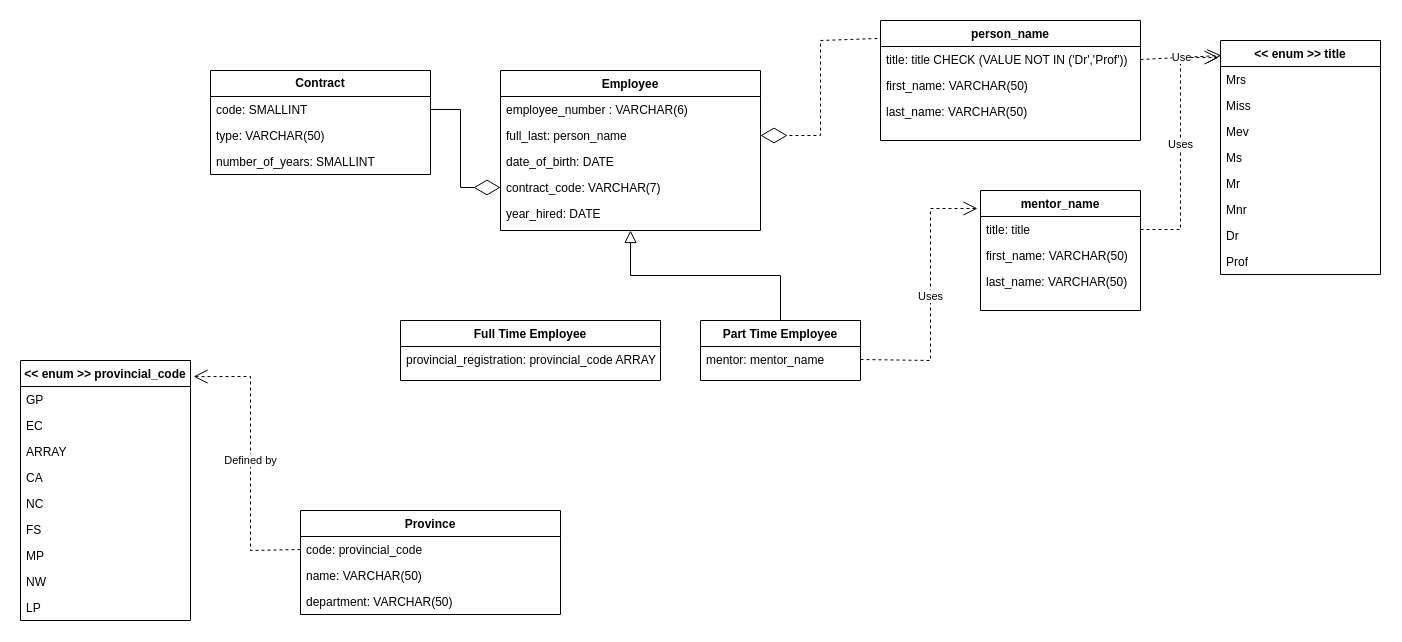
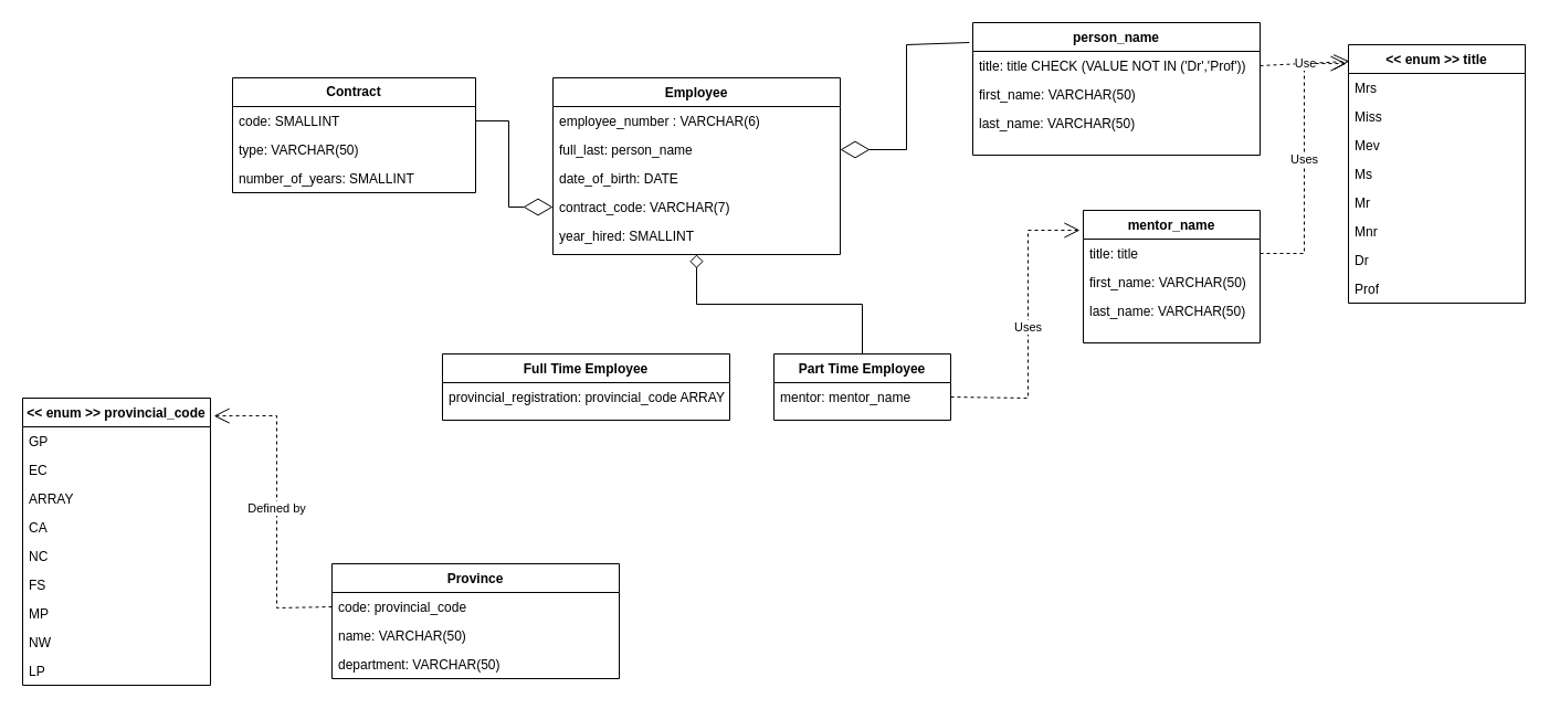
- <mxCell id="44" value="" style="endArrow=diamondThin;endFill=0;endSize=24;html=1;rounded=0;entryX=1;entryY=0.5;entryDx=0;entryDy=0;exitX=-0.012;exitY=0.15;exitDx=0;exitDy=0;exitPerimeter=0;dashed=1;" edge="1" parent="1" source="17" target="4"><mxGeometry width="160" relative="1" as="geometry"><mxPoint x="810" y="220" as="sourcePoint" /><mxPoint x="970" y="220" as="targetPoint" /><Array as="points"><mxPoint x="820" y="40" /><mxPoint x="820" y="135" /></Array></mxGeometry></mxCell>
+ <mxCell id="44" value="" style="endArrow=diamondThin;endFill=0;endSize=24;html=1;rounded=0;entryX=1;entryY=0.5;entryDx=0;entryDy=0;exitX=-0.012;exitY=0.15;exitDx=0;exitDy=0;exitPerimeter=0;" edge="1" parent="1" source="17" target="4"><mxGeometry width="160" relative="1" as="geometry"><mxPoint x="810" y="220" as="sourcePoint" /><mxPoint x="970" y="220" as="targetPoint" /><Array as="points"><mxPoint x="820" y="40" /><mxPoint x="820" y="135" /></Array></mxGeometry></mxCell>
- <mxCell id="7" value="year_hired: DATE" style="text;strokeColor=none;fillColor=none;align=left;verticalAlign=top;spacingLeft=4;spacingRight=4;overflow=hidden;rotatable=0;points=[[0,0.5],[1,0.5]];portConstraint=eastwest;whiteSpace=wrap;html=1;" vertex="1" parent="2"><mxGeometry y="130" width="260" height="26" as="geometry" /></mxCell>
+ <mxCell id="7" value="year_hired: SMALLINT" style="text;strokeColor=none;fillColor=none;align=left;verticalAlign=top;spacingLeft=4;spacingRight=4;overflow=hidden;rotatable=0;points=[[0,0.5],[1,0.5]];portConstraint=eastwest;whiteSpace=wrap;html=1;" vertex="1" parent="2"><mxGeometry y="130" width="260" height="26" as="geometry" /></mxCell>
- <mxCell id="12" value="" style="endArrow=block;endSize=10;endFill=0;shadow=0;strokeWidth=1;rounded=0;curved=0;edgeStyle=elbowEdgeStyle;elbow=vertical;" parent="1" source="10" target="2" edge="1"><mxGeometry width="160" relative="1" as="geometry"><mxPoint x="590" y="333" as="sourcePoint" /><mxPoint x="690" y="231" as="targetPoint" /></mxGeometry></mxCell>
+ <mxCell id="12" value="" style="endArrow=diamond;endSize=10;endFill=0;shadow=0;strokeWidth=1;rounded=0;curved=0;edgeStyle=elbowEdgeStyle;elbow=vertical;" parent="1" source="10" target="2" edge="1"><mxGeometry width="160" relative="1" as="geometry"><mxPoint x="590" y="333" as="sourcePoint" /><mxPoint x="690" y="231" as="targetPoint" /></mxGeometry></mxCell>
